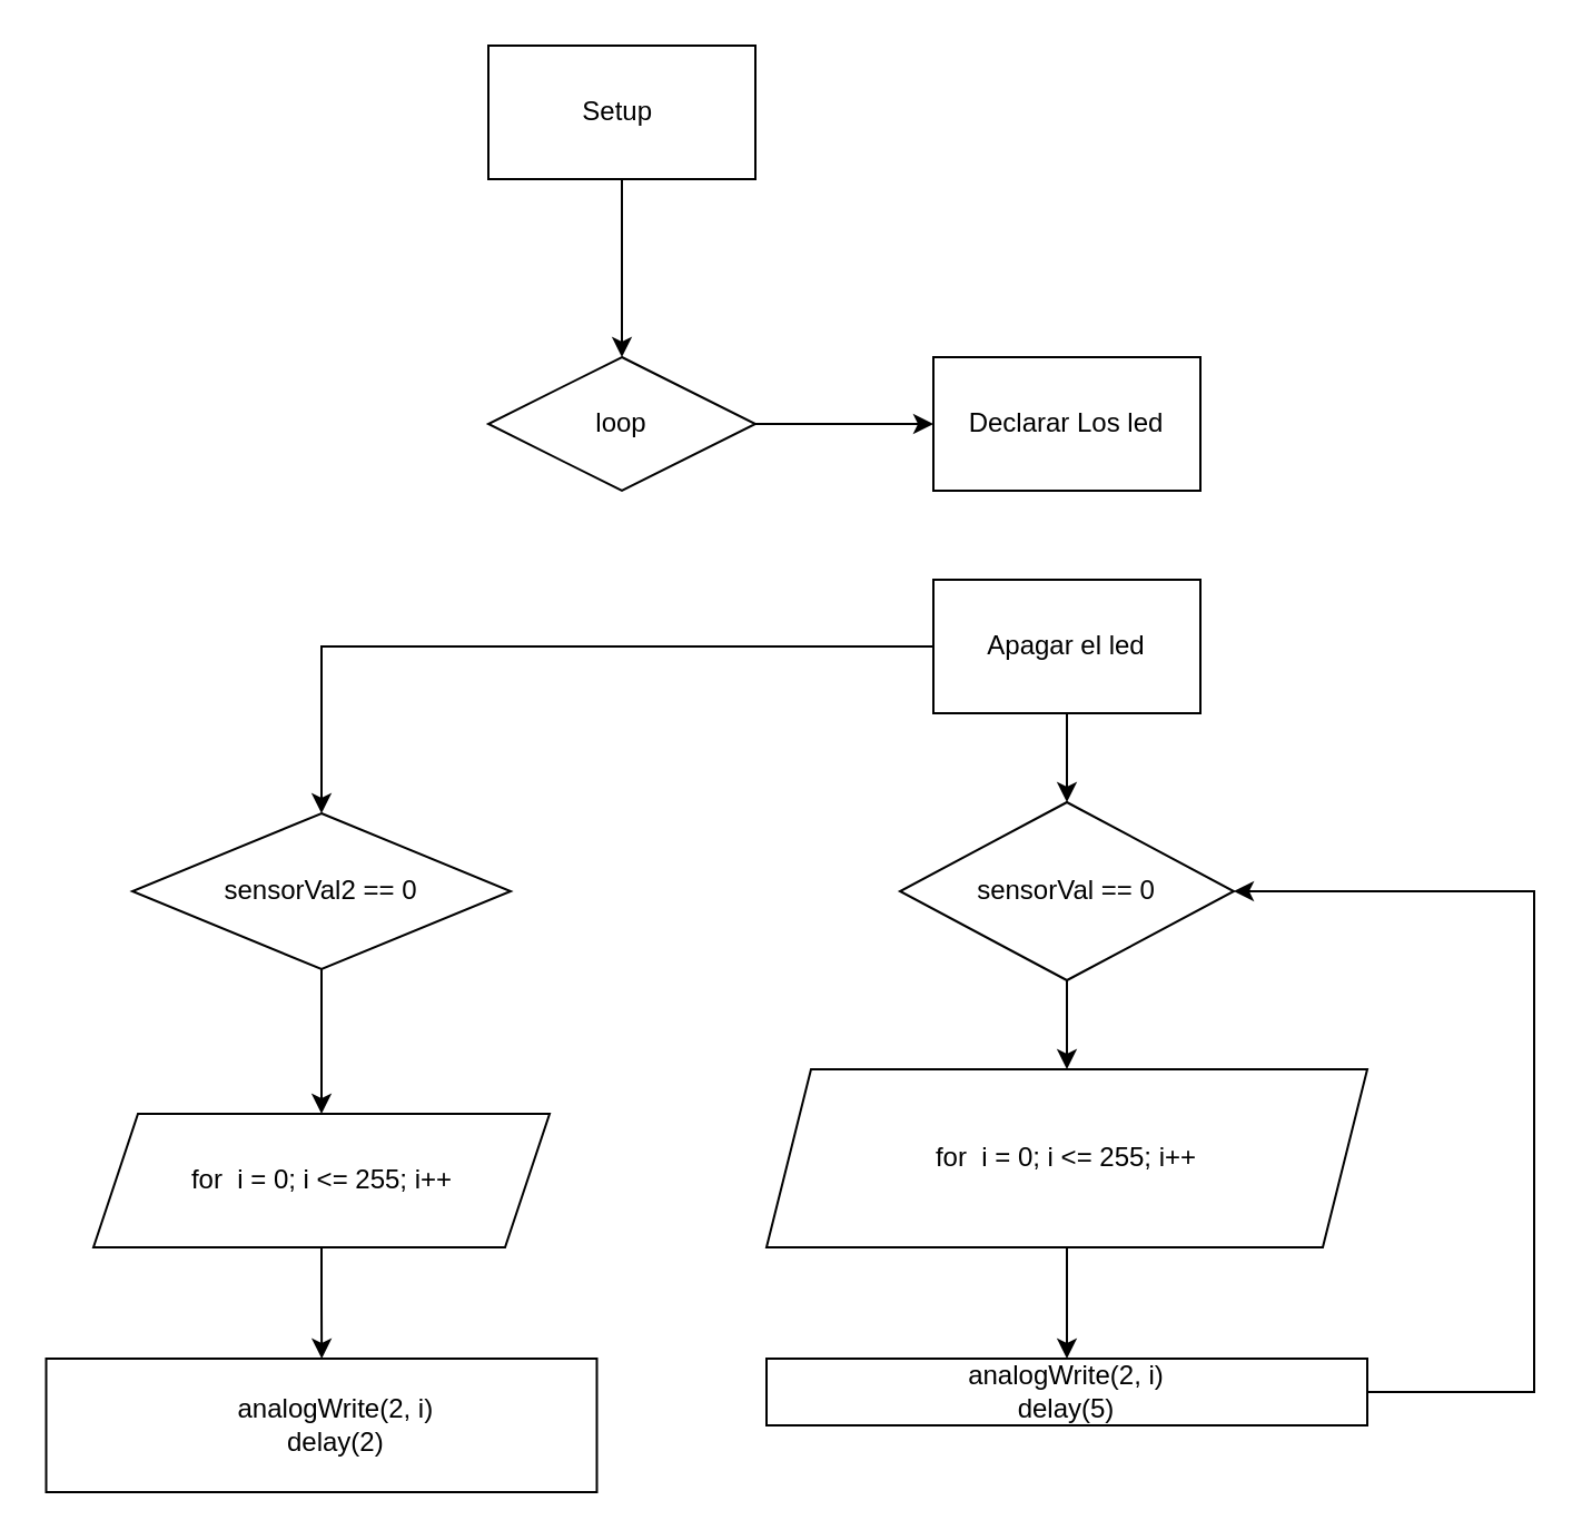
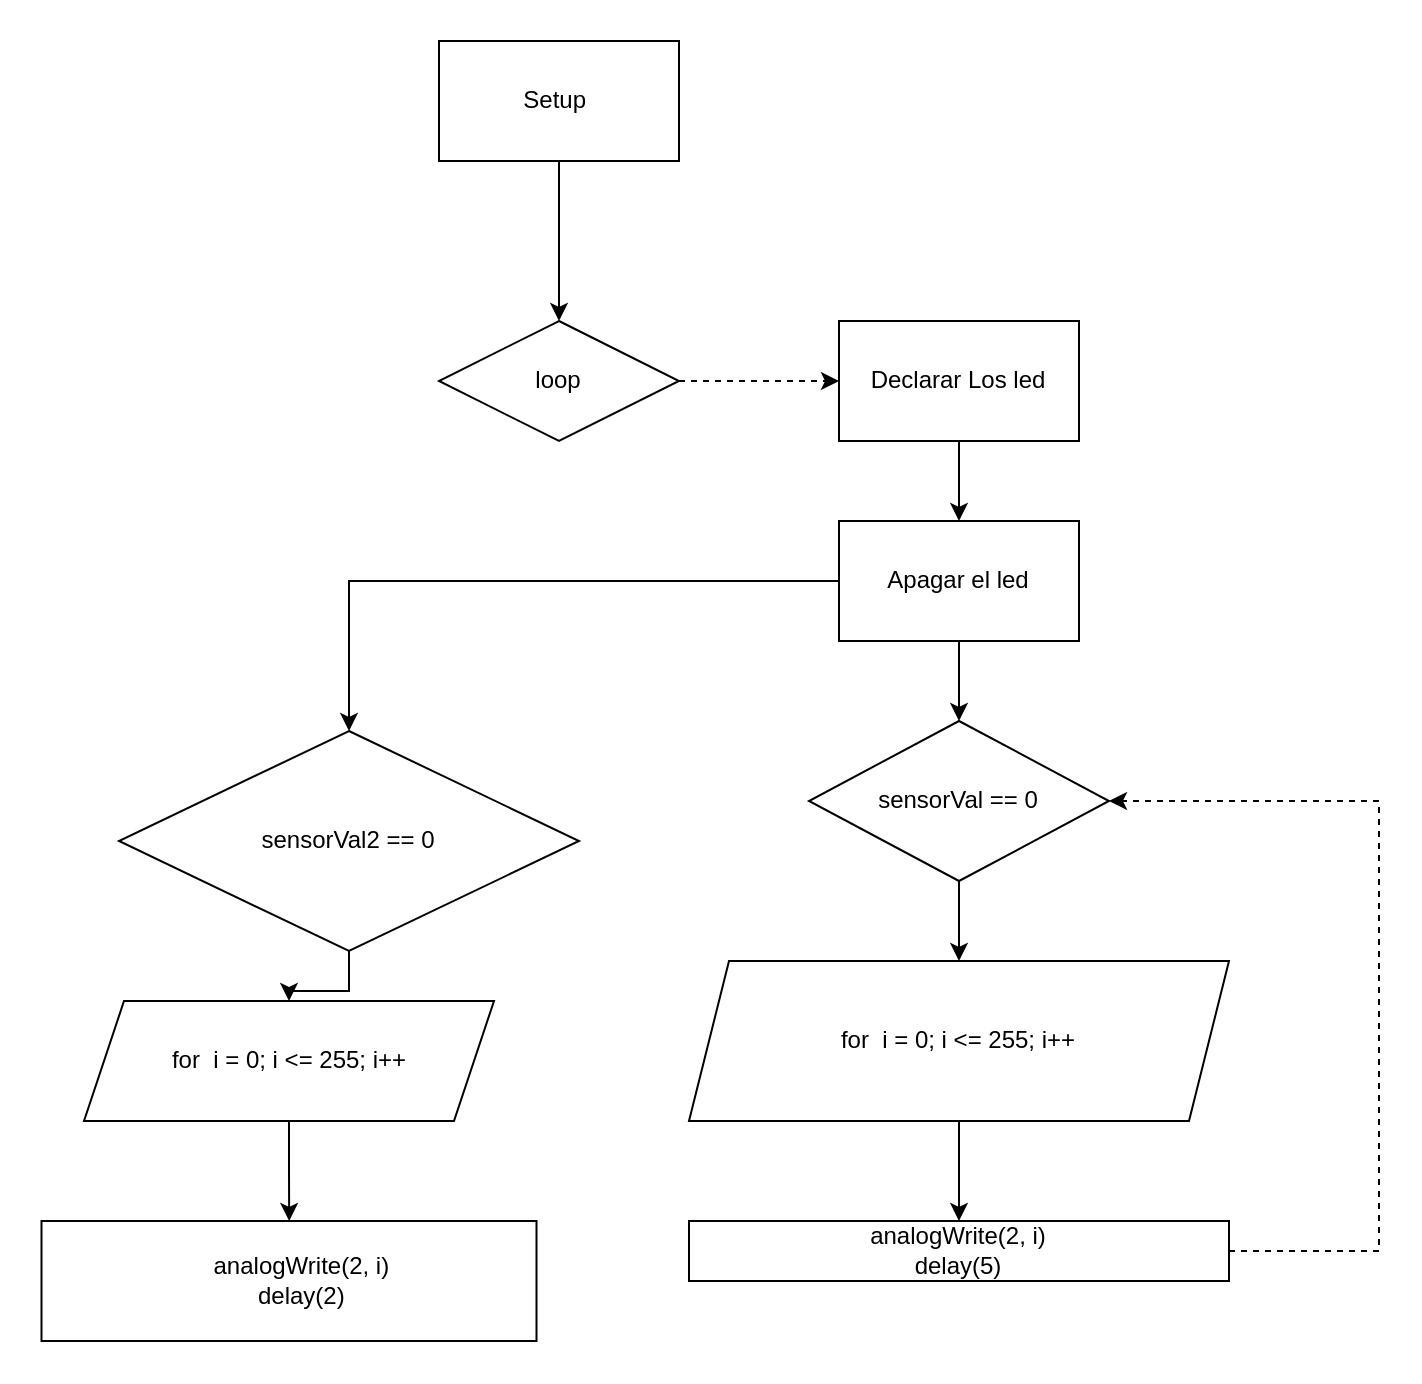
- <mxCell id="4" value="" style="edgeStyle=orthogonalEdgeStyle;rounded=0;orthogonalLoop=1;jettySize=auto;html=1;" edge="1" parent="1" source="5" target="7"><mxGeometry relative="1" as="geometry" /></mxCell>
+ <mxCell id="4" value="" style="edgeStyle=orthogonalEdgeStyle;rounded=0;orthogonalLoop=1;jettySize=auto;html=1;dashed=1;" edge="1" parent="1" source="5" target="7"><mxGeometry relative="1" as="geometry" /></mxCell>
+ <mxCell id="6" style="edgeStyle=orthogonalEdgeStyle;rounded=0;orthogonalLoop=1;jettySize=auto;html=1;entryX=0.5;entryY=0;entryDx=0;entryDy=0;" edge="1" parent="1" source="7" target="10"><mxGeometry relative="1" as="geometry" /></mxCell>
- <mxCell id="18" value="sensorVal2 == 0" style="rhombus;whiteSpace=wrap;html=1;rounded=0;" vertex="1" parent="1"><mxGeometry x="59" y="365" width="170" height="70" as="geometry" /></mxCell>
+ <mxCell id="18" value="sensorVal2 == 0" style="rhombus;whiteSpace=wrap;html=1;rounded=0;" vertex="1" parent="1"><mxGeometry x="59" y="365" width="230" height="110" as="geometry" /></mxCell>
- <mxCell id="15" style="edgeStyle=orthogonalEdgeStyle;rounded=0;orthogonalLoop=1;jettySize=auto;html=1;entryX=1;entryY=0.5;entryDx=0;entryDy=0;" edge="1" parent="1" source="16" target="12"><mxGeometry relative="1" as="geometry"><Array as="points"><mxPoint x="689" y="625" /><mxPoint x="689" y="400" /></Array></mxGeometry></mxCell>
+ <mxCell id="15" style="edgeStyle=orthogonalEdgeStyle;rounded=0;orthogonalLoop=1;jettySize=auto;html=1;entryX=1;entryY=0.5;entryDx=0;entryDy=0;dashed=1;" edge="1" parent="1" source="16" target="12"><mxGeometry relative="1" as="geometry"><Array as="points"><mxPoint x="689" y="625" /><mxPoint x="689" y="400" /></Array></mxGeometry></mxCell>
